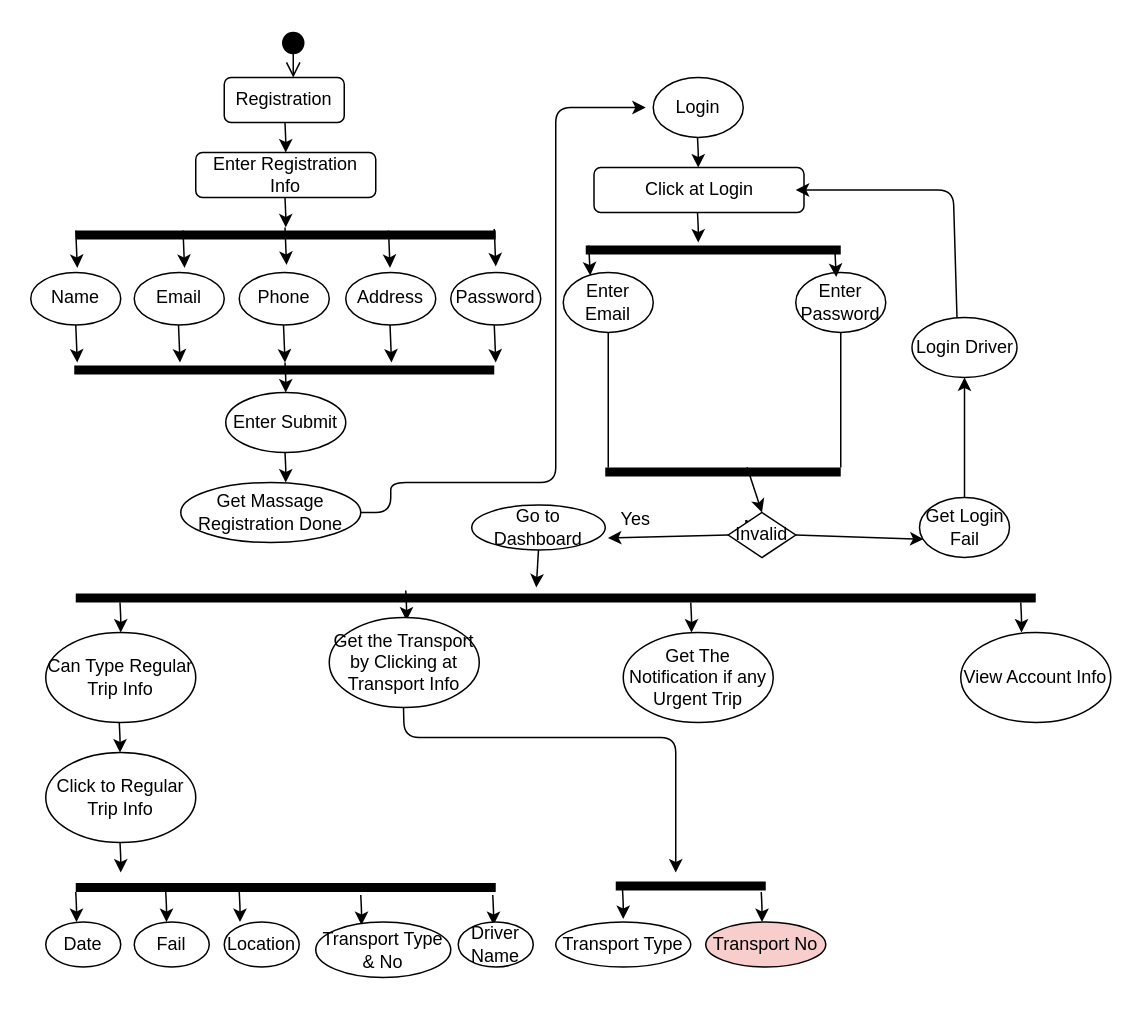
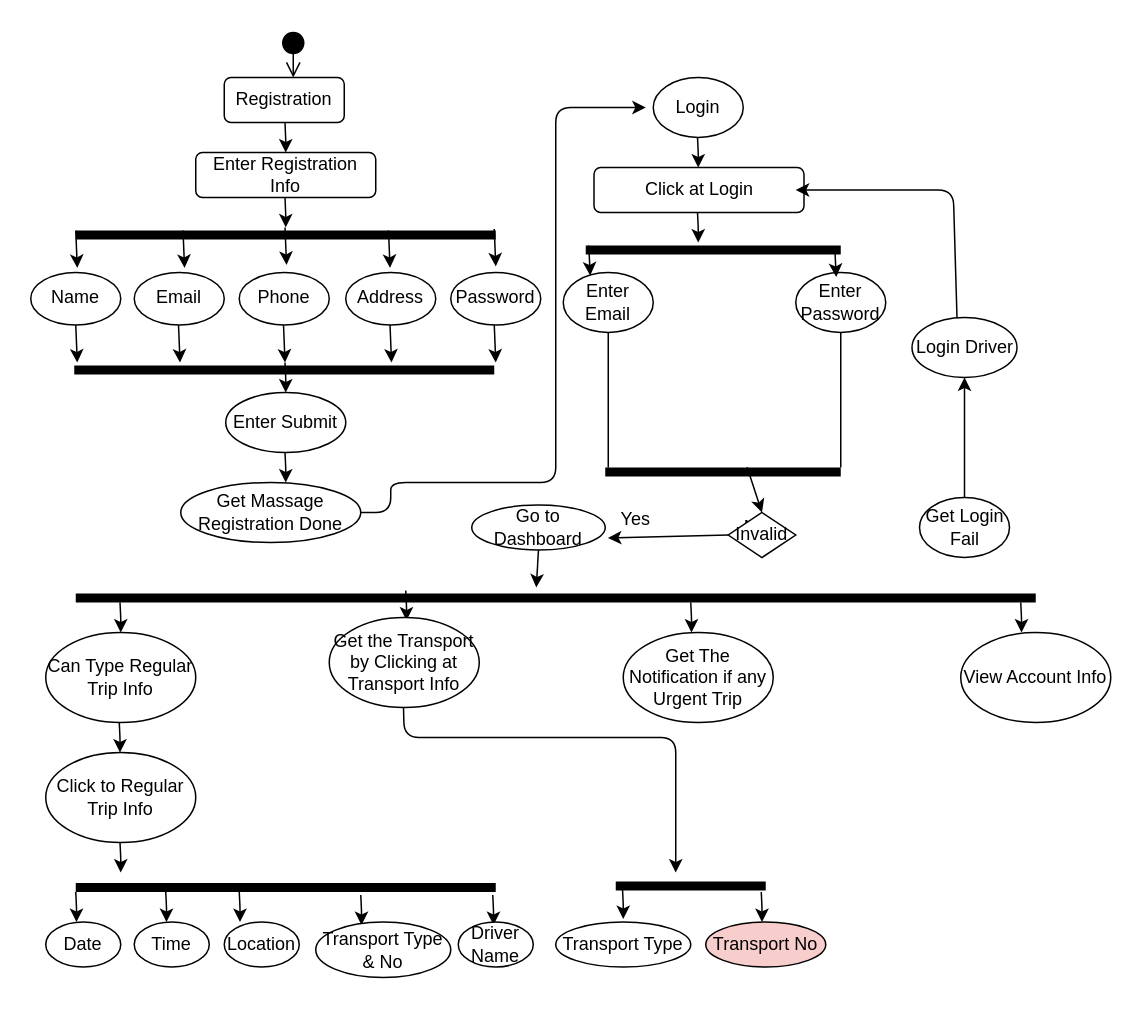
- <mxCell id="21" value="" style="endArrow=classic;html=1;entryX=0.045;entryY=0.695;entryDx=0;entryDy=0;exitX=1;exitY=0.5;exitDx=0;exitDy=0;startArrow=none;entryPerimeter=0;" edge="1" parent="1" source="52" target="20"><mxGeometry x="10" y="32" width="50" height="50" as="geometry"><mxPoint x="487" y="353" as="sourcePoint" /><mxPoint x="580" y="353" as="targetPoint" /></mxGeometry></mxCell>
- <mxCell id="73" value="Fail" style="ellipse;whiteSpace=wrap;html=1;" vertex="1" parent="1"><mxGeometry x="89" y="614" width="50" height="30" as="geometry" /></mxCell>
+ <mxCell id="73" value="Time" style="ellipse;whiteSpace=wrap;html=1;" vertex="1" parent="1"><mxGeometry x="89" y="614" width="50" height="30" as="geometry" /></mxCell>
